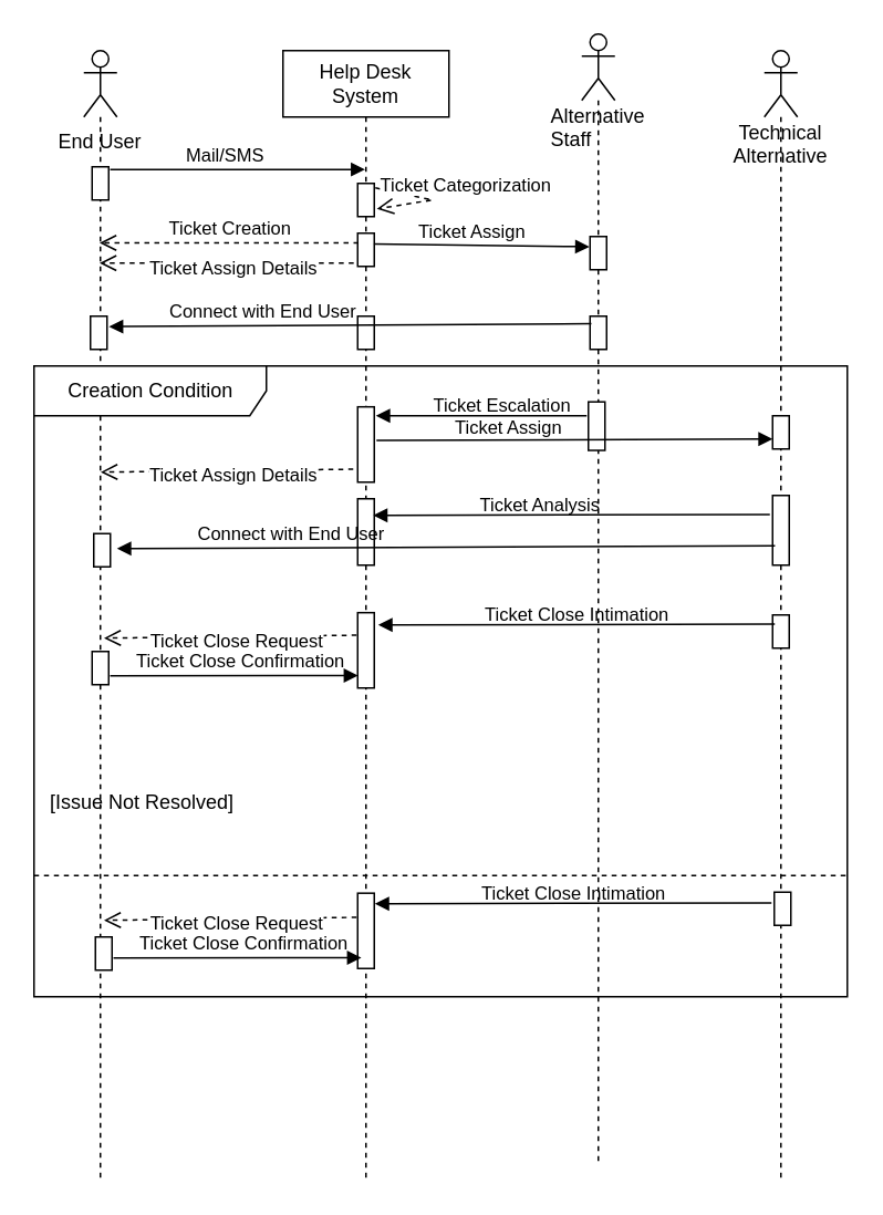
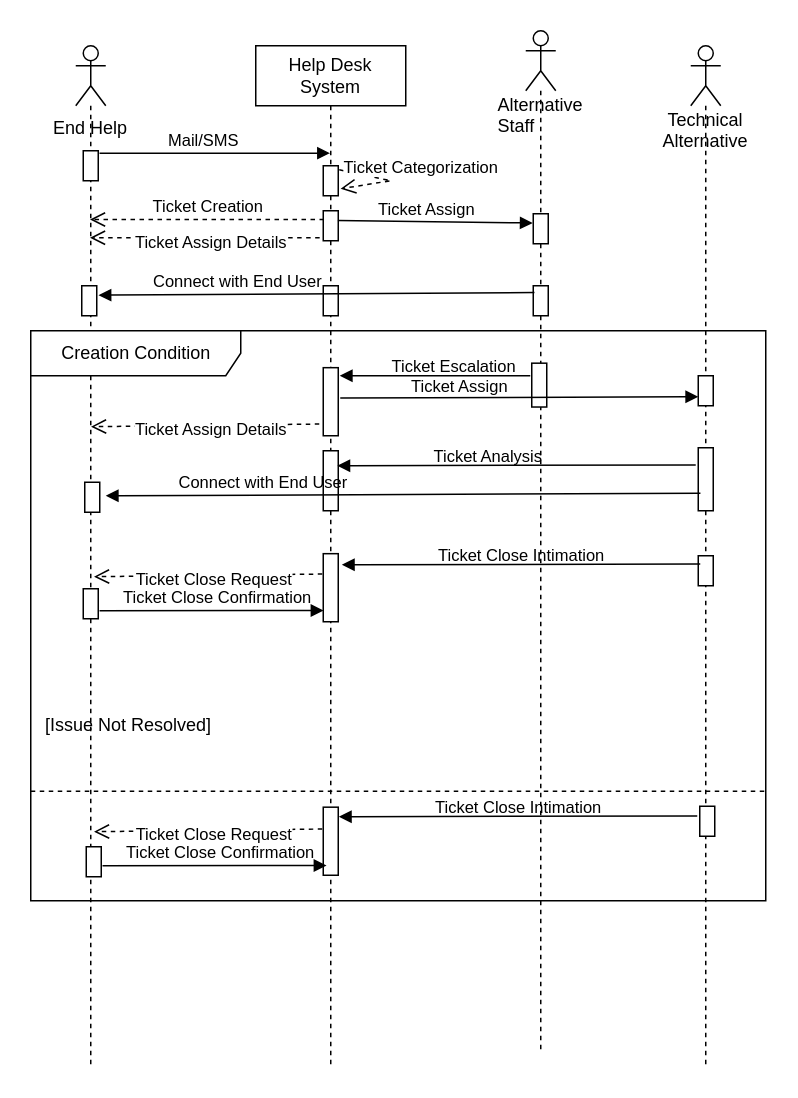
- <mxCell id="13" value="End User" style="text;html=1;strokeColor=none;fillColor=none;align=center;verticalAlign=middle;whiteSpace=wrap;rounded=0;" parent="1" vertex="1"><mxGeometry x="30" y="70" width="60" height="30" as="geometry" /></mxCell>
+ <mxCell id="13" value="End Help" style="text;html=1;strokeColor=none;fillColor=none;align=center;verticalAlign=middle;whiteSpace=wrap;rounded=0;" parent="1" vertex="1"><mxGeometry x="30" y="70" width="60" height="30" as="geometry" /></mxCell>
